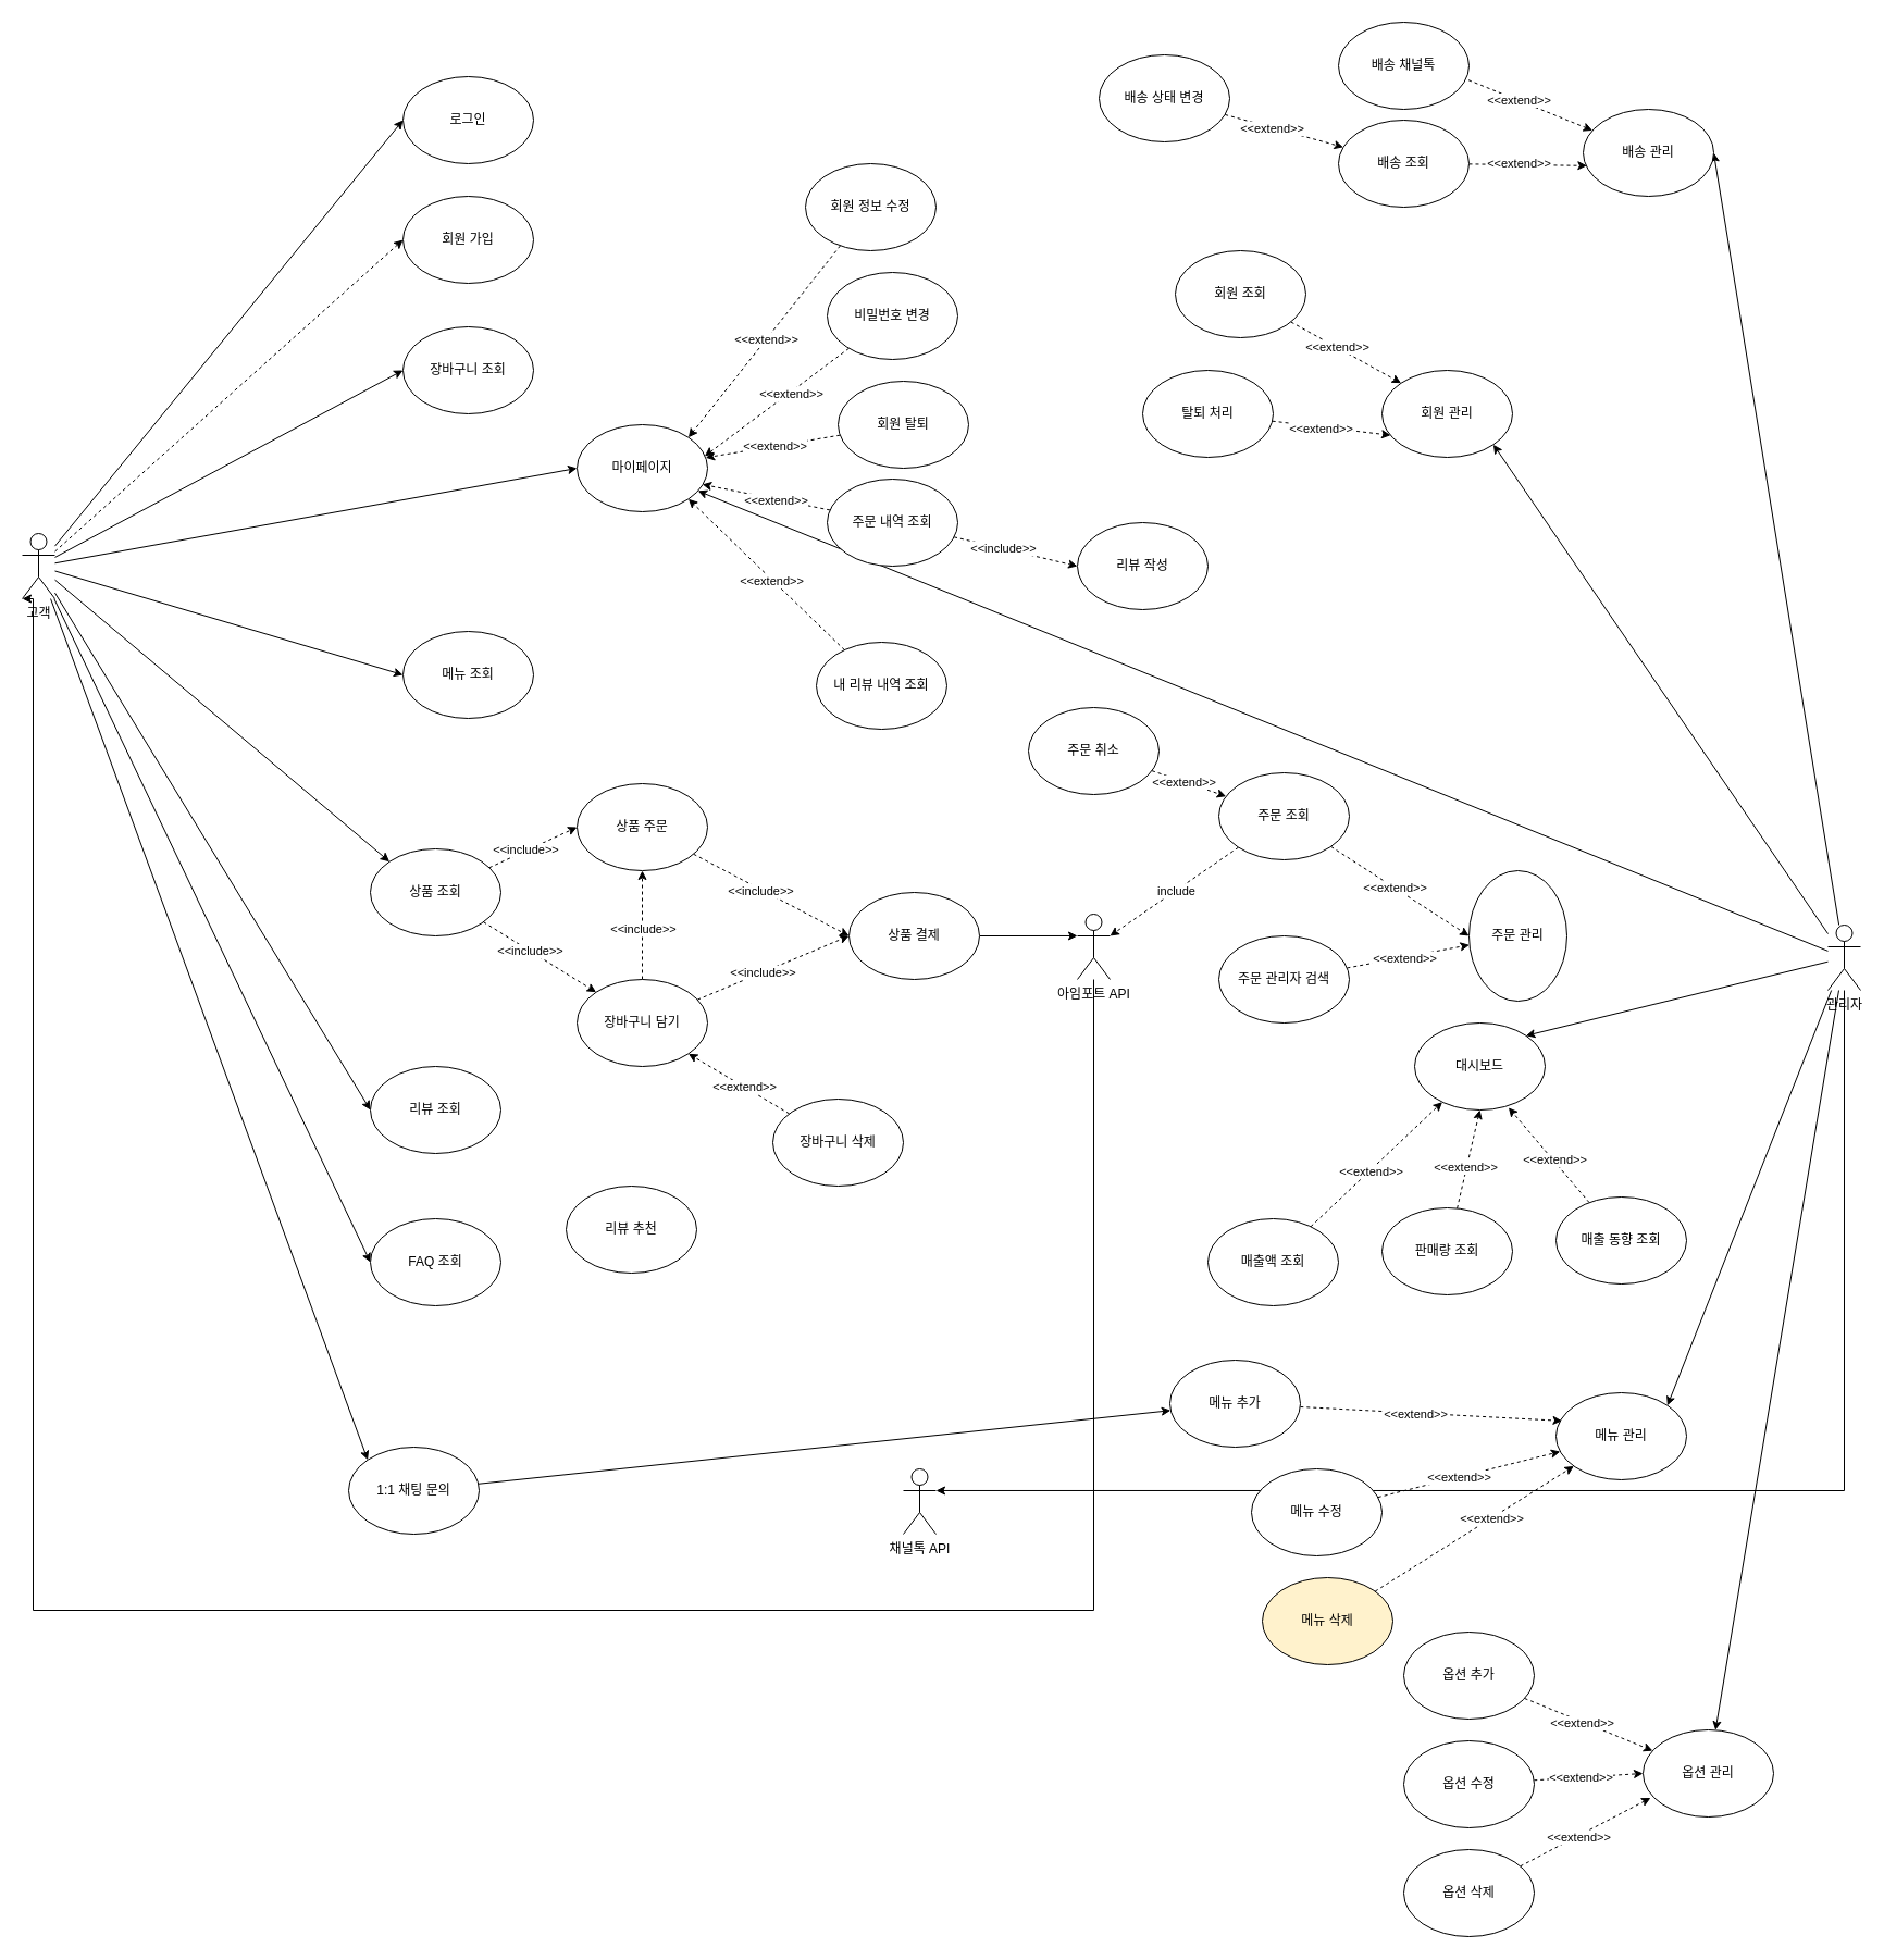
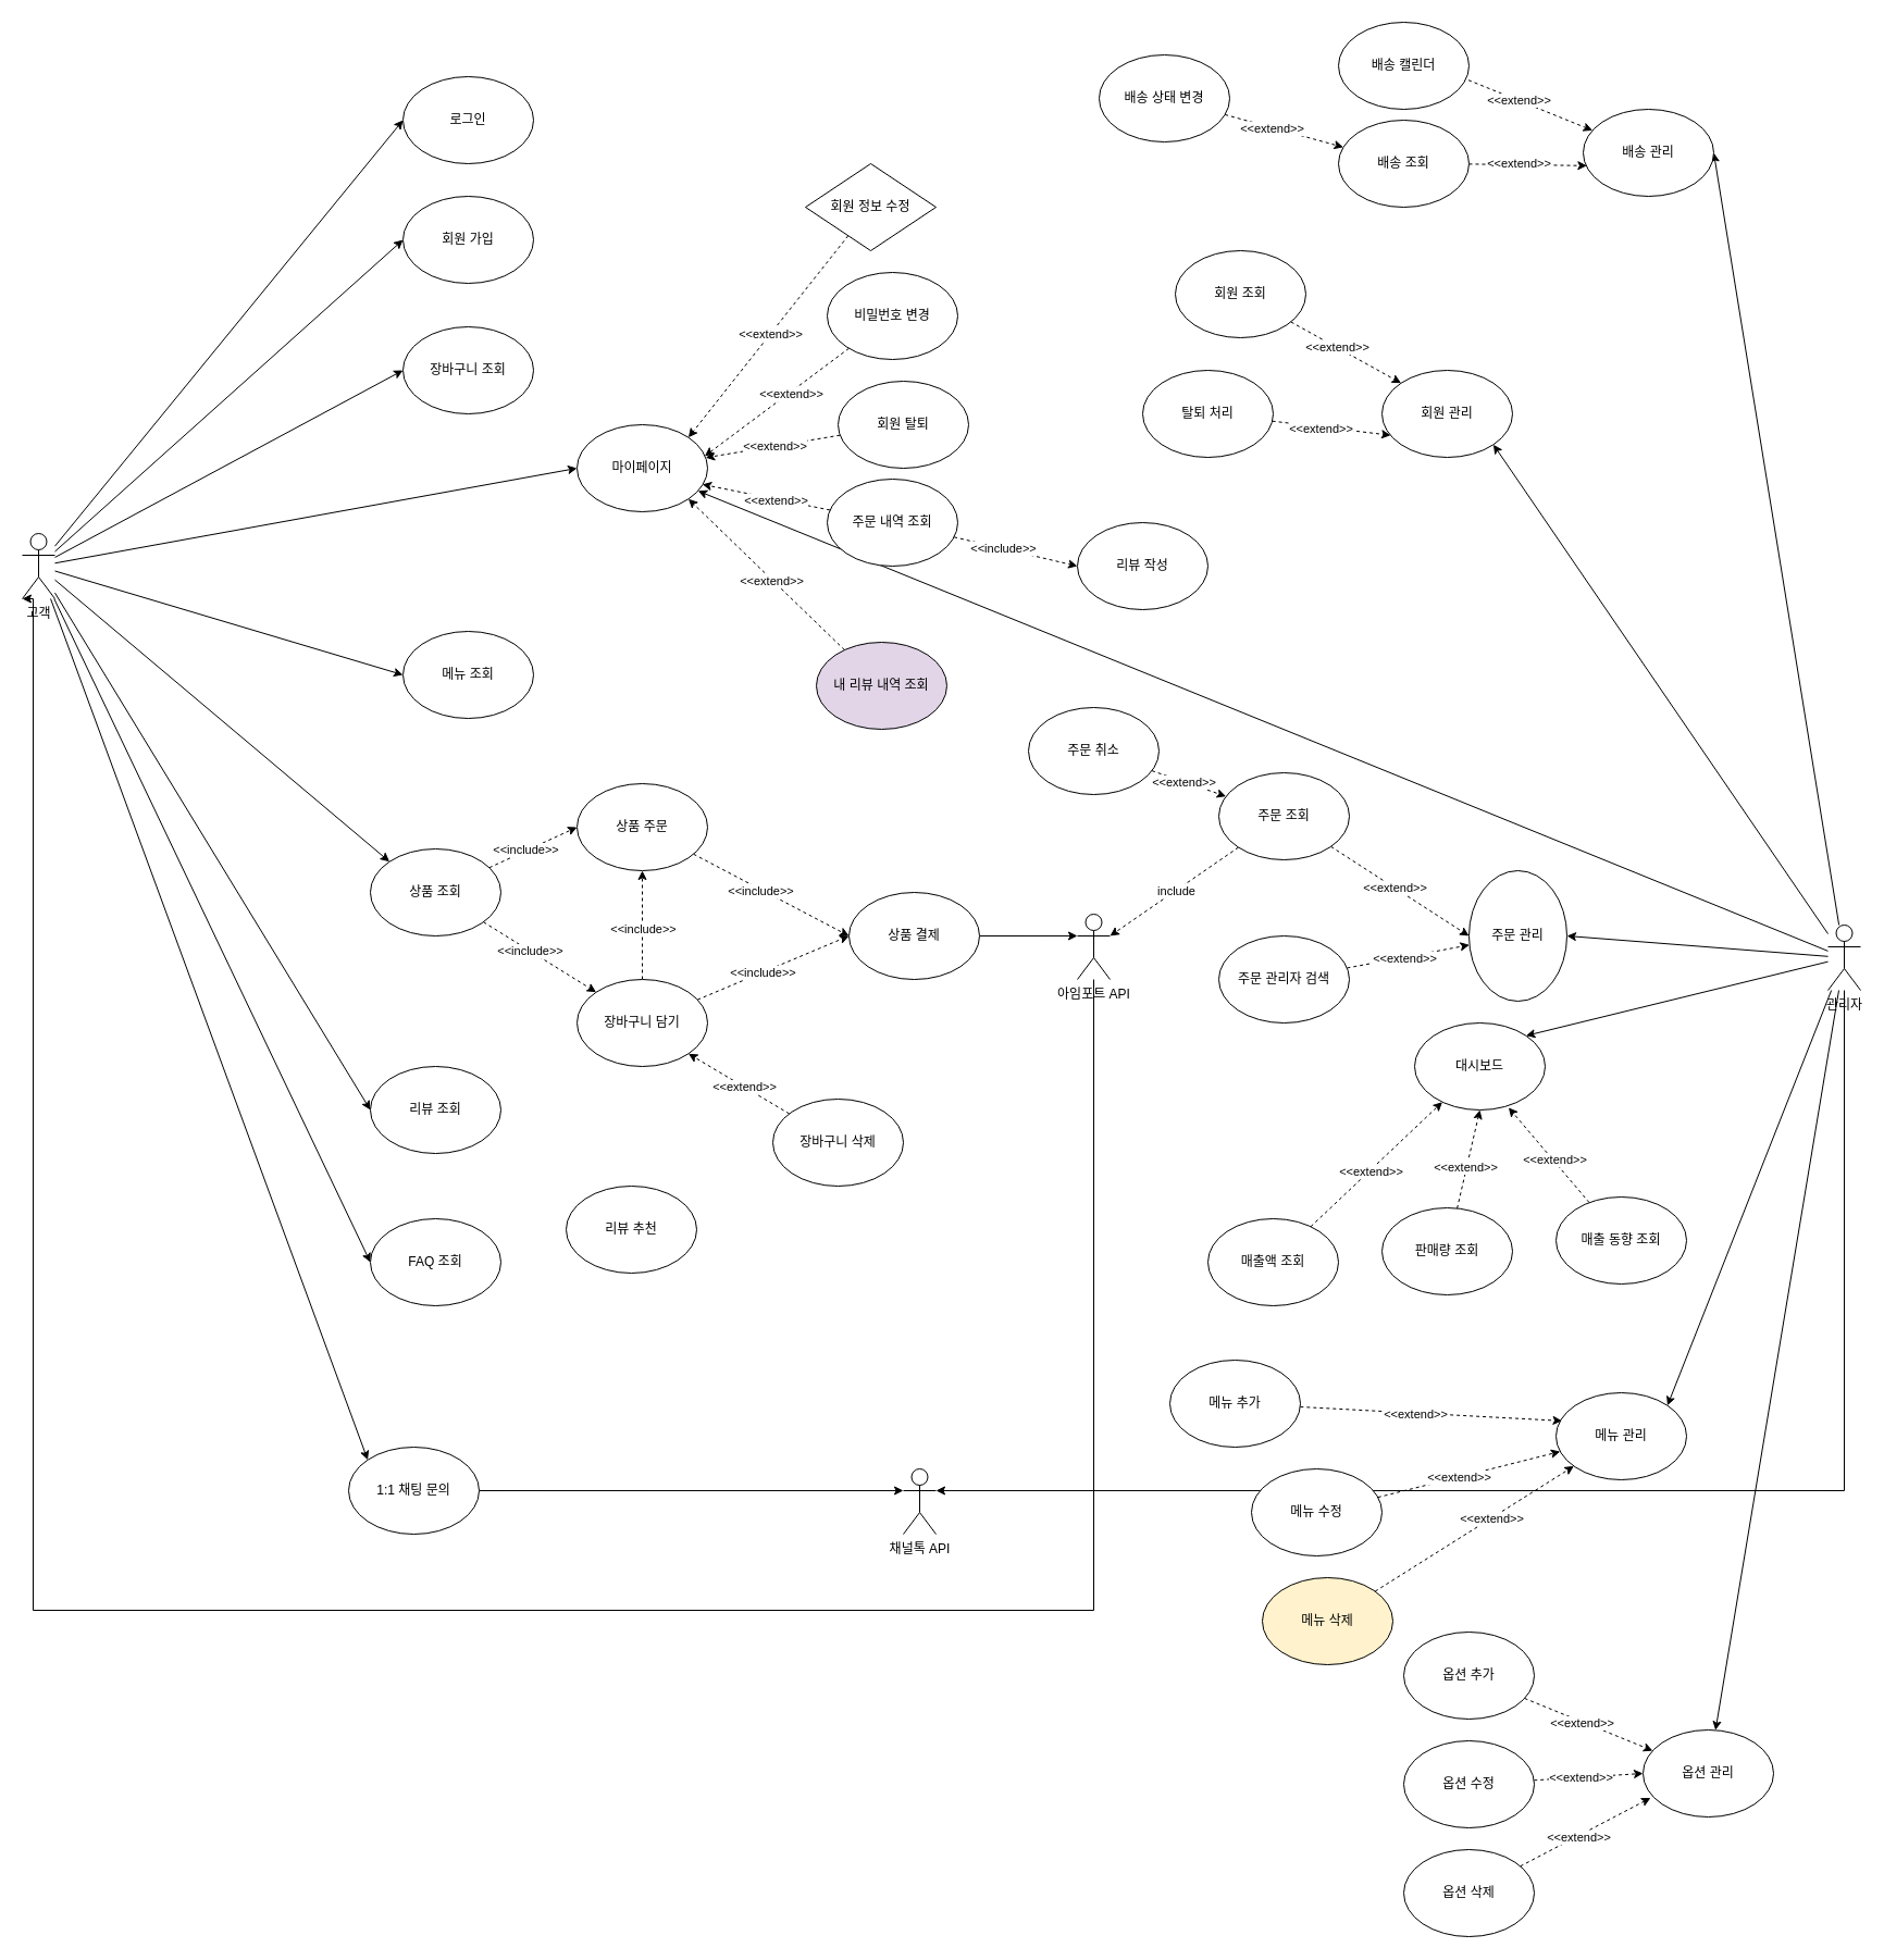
- <mxCell id="101" value="배송 채널톡" style="ellipse;whiteSpace=wrap;html=1;" vertex="1" parent="1"><mxGeometry x="1230" y="20" width="120" height="80" as="geometry" /></mxCell>
+ <mxCell id="101" value="배송 캘린더" style="ellipse;whiteSpace=wrap;html=1;" vertex="1" parent="1"><mxGeometry x="1230" y="20" width="120" height="80" as="geometry" /></mxCell>
- <mxCell id="16" value="회원 정보 수정" style="ellipse;whiteSpace=wrap;html=1;" vertex="1" parent="1"><mxGeometry x="740" y="150" width="120" height="80" as="geometry" /></mxCell>
+ <mxCell id="16" value="회원 정보 수정" style="rhombus;whiteSpace=wrap;html=1;" vertex="1" parent="1"><mxGeometry x="740" y="150" width="120" height="80" as="geometry" /></mxCell>
- <mxCell id="4" style="edgeStyle=none;rounded=0;orthogonalLoop=1;jettySize=auto;html=1;entryX=0;entryY=0.5;entryDx=0;entryDy=0;dashed=1;" edge="1" parent="1" source="11" target="28"><mxGeometry relative="1" as="geometry" /></mxCell>
+ <mxCell id="4" style="edgeStyle=none;rounded=0;orthogonalLoop=1;jettySize=auto;html=1;entryX=0;entryY=0.5;entryDx=0;entryDy=0;" edge="1" parent="1" source="11" target="28"><mxGeometry relative="1" as="geometry" /></mxCell>
- <mxCell id="52" value="내 리뷰 내역 조회" style="ellipse;whiteSpace=wrap;html=1;" vertex="1" parent="1"><mxGeometry x="750" y="590" width="120" height="80" as="geometry" /></mxCell>
+ <mxCell id="52" value="내 리뷰 내역 조회" style="ellipse;whiteSpace=wrap;html=1;fillColor=#e1d5e7;" vertex="1" parent="1"><mxGeometry x="750" y="590" width="120" height="80" as="geometry" /></mxCell>
+ <mxCell id="32" style="edgeStyle=none;rounded=0;orthogonalLoop=1;jettySize=auto;html=1;entryX=1;entryY=0.5;entryDx=0;entryDy=0;" edge="1" parent="1" source="38" target="80"><mxGeometry relative="1" as="geometry" /></mxCell>
- <mxCell id="68" style="edgeStyle=none;rounded=0;orthogonalLoop=1;jettySize=auto;html=1;" edge="1" parent="1" source="69" target="107"><mxGeometry relative="1" as="geometry" /></mxCell>
+ <mxCell id="68" style="edgeStyle=none;rounded=0;orthogonalLoop=1;jettySize=auto;html=1;entryX=0;entryY=0.333;entryDx=0;entryDy=0;entryPerimeter=0;" edge="1" parent="1" source="69" target="102"><mxGeometry relative="1" as="geometry" /></mxCell>
